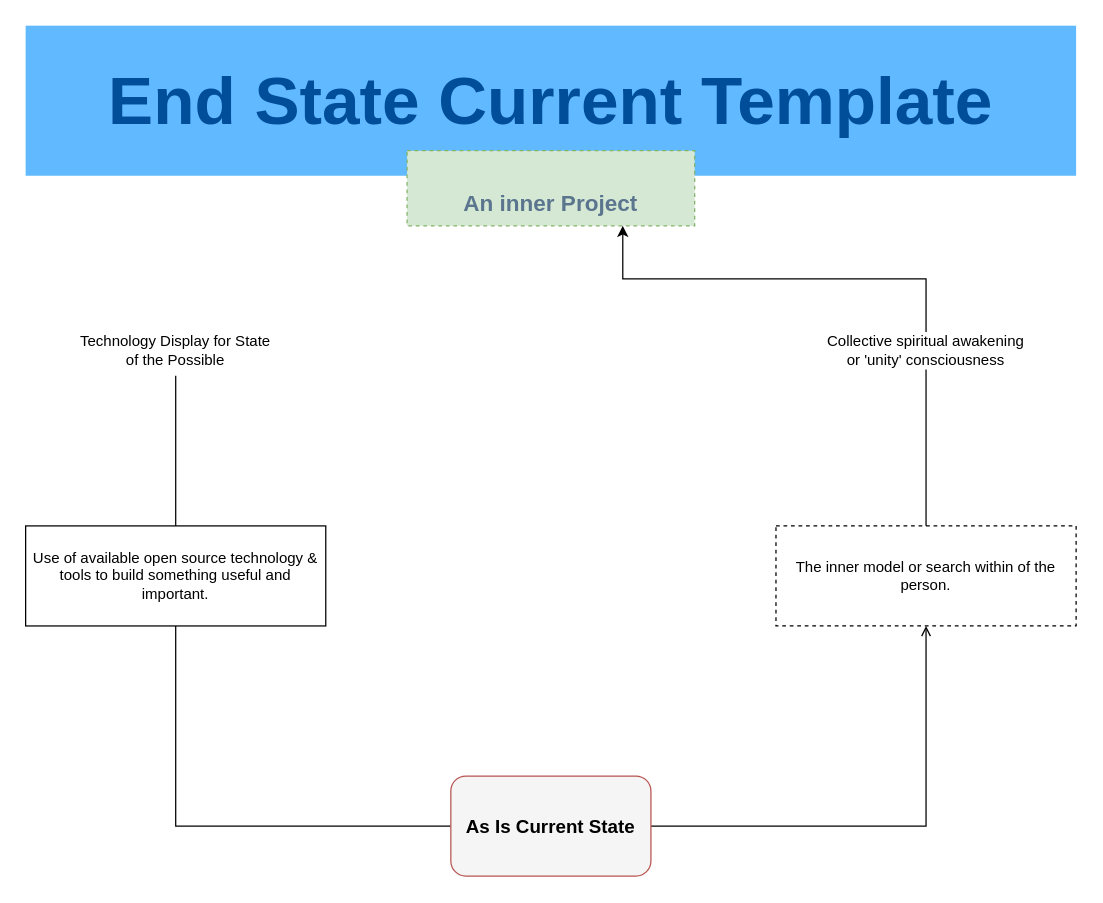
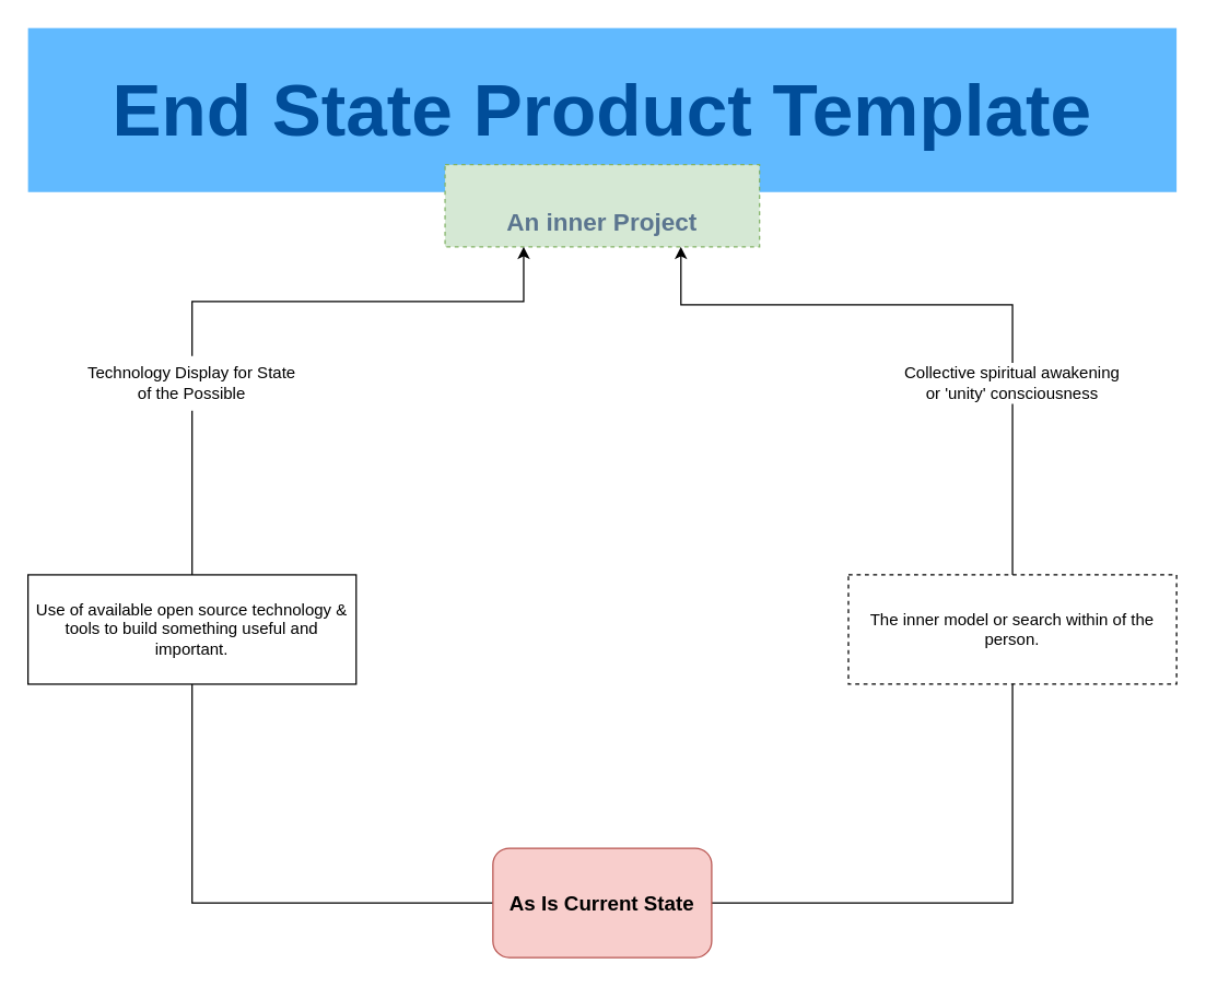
- <mxCell id="2" value="End State Current Template" style="text;html=1;strokeColor=none;fillColor=#61BAFF;align=center;verticalAlign=middle;whiteSpace=wrap;fontSize=54;fontStyle=1;fontColor=#004D99;" parent="1" vertex="1"><mxGeometry x="20" y="20" width="840" height="120" as="geometry" /></mxCell>
+ <mxCell id="2" value="End State Product Template" style="text;html=1;strokeColor=none;fillColor=#61BAFF;align=center;verticalAlign=middle;whiteSpace=wrap;fontSize=54;fontStyle=1;fontColor=#004D99;" parent="1" vertex="1"><mxGeometry x="20" y="20" width="840" height="120" as="geometry" /></mxCell>
+ <mxCell id="7" style="edgeStyle=orthogonalEdgeStyle;rounded=0;orthogonalLoop=1;jettySize=auto;html=1;entryX=0.25;entryY=1;entryDx=0;entryDy=0;exitX=0.5;exitY=0;exitDx=0;exitDy=0;" edge="1" parent="1" source="8" target="3"><mxGeometry relative="1" as="geometry" /></mxCell>
- <mxCell id="5" style="edgeStyle=orthogonalEdgeStyle;rounded=0;orthogonalLoop=1;jettySize=auto;html=1;entryX=0.5;entryY=1;entryDx=0;entryDy=0;endArrow=open;endFill=0;" edge="1" parent="1" source="6" target="12"><mxGeometry relative="1" as="geometry"><mxPoint x="740" y="460" as="targetPoint" /></mxGeometry></mxCell>
+ <mxCell id="5" style="edgeStyle=orthogonalEdgeStyle;rounded=0;orthogonalLoop=1;jettySize=auto;html=1;entryX=0.5;entryY=1;entryDx=0;entryDy=0;endArrow=none;endFill=0;" edge="1" parent="1" source="6" target="12"><mxGeometry relative="1" as="geometry"><mxPoint x="740" y="460" as="targetPoint" /></mxGeometry></mxCell>
- <mxCell id="6" value="&lt;font style=&quot;font-size: 15px;&quot;&gt;&lt;b&gt;As Is Current State&lt;/b&gt;&lt;/font&gt;" style="rounded=1;whiteSpace=wrap;html=1;fillColor=#f5f5f5;strokeColor=#b85450;" vertex="1" parent="1"><mxGeometry x="360" y="620" width="160" height="80" as="geometry" /></mxCell>
+ <mxCell id="6" value="&lt;font style=&quot;font-size: 15px;&quot;&gt;&lt;b&gt;As Is Current State&lt;/b&gt;&lt;/font&gt;" style="rounded=1;whiteSpace=wrap;html=1;fillColor=#f8cecc;strokeColor=#b85450;" vertex="1" parent="1"><mxGeometry x="360" y="620" width="160" height="80" as="geometry" /></mxCell>
